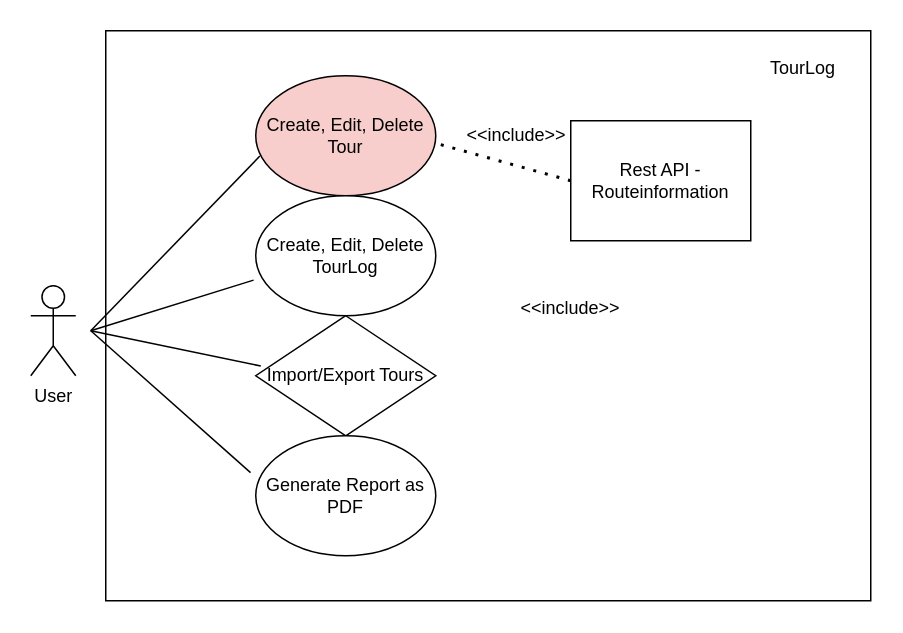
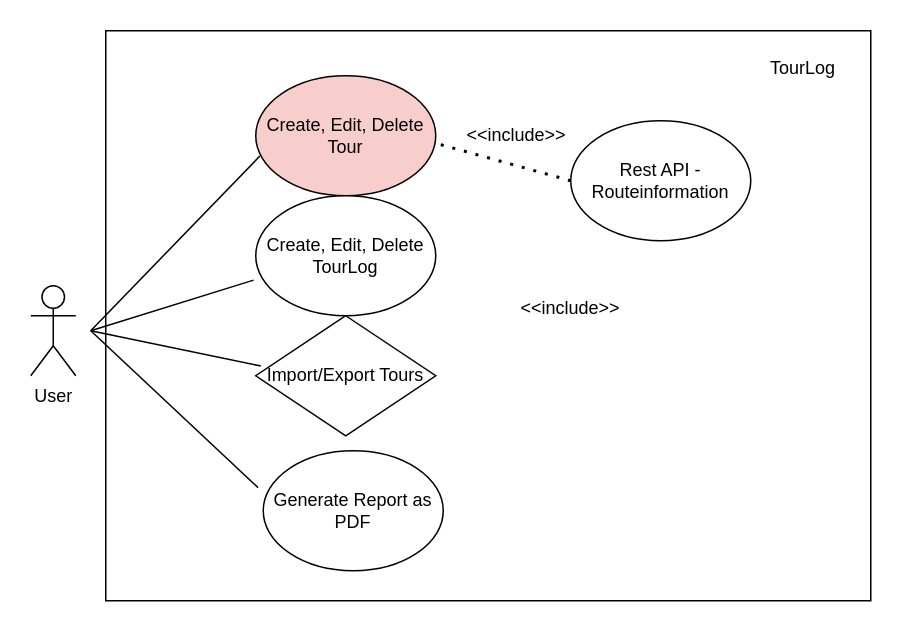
- <mxCell id="12" value="Rest API - Routeinformation" style="whiteSpace=wrap;html=1;rounded=0;" vertex="1" parent="1"><mxGeometry x="380" y="80" width="120" height="80" as="geometry" /></mxCell>
+ <mxCell id="12" value="Rest API - Routeinformation" style="ellipse;whiteSpace=wrap;html=1;" vertex="1" parent="1"><mxGeometry x="380" y="80" width="120" height="80" as="geometry" /></mxCell>
- <mxCell id="7" value="Generate Report as PDF" style="ellipse;whiteSpace=wrap;html=1;" vertex="1" parent="1"><mxGeometry x="170" y="290" width="120" height="80" as="geometry" /></mxCell>
+ <mxCell id="7" value="Generate Report as PDF" style="ellipse;whiteSpace=wrap;html=1;" vertex="1" parent="1"><mxGeometry x="175" y="300" width="120" height="80" as="geometry" /></mxCell>
